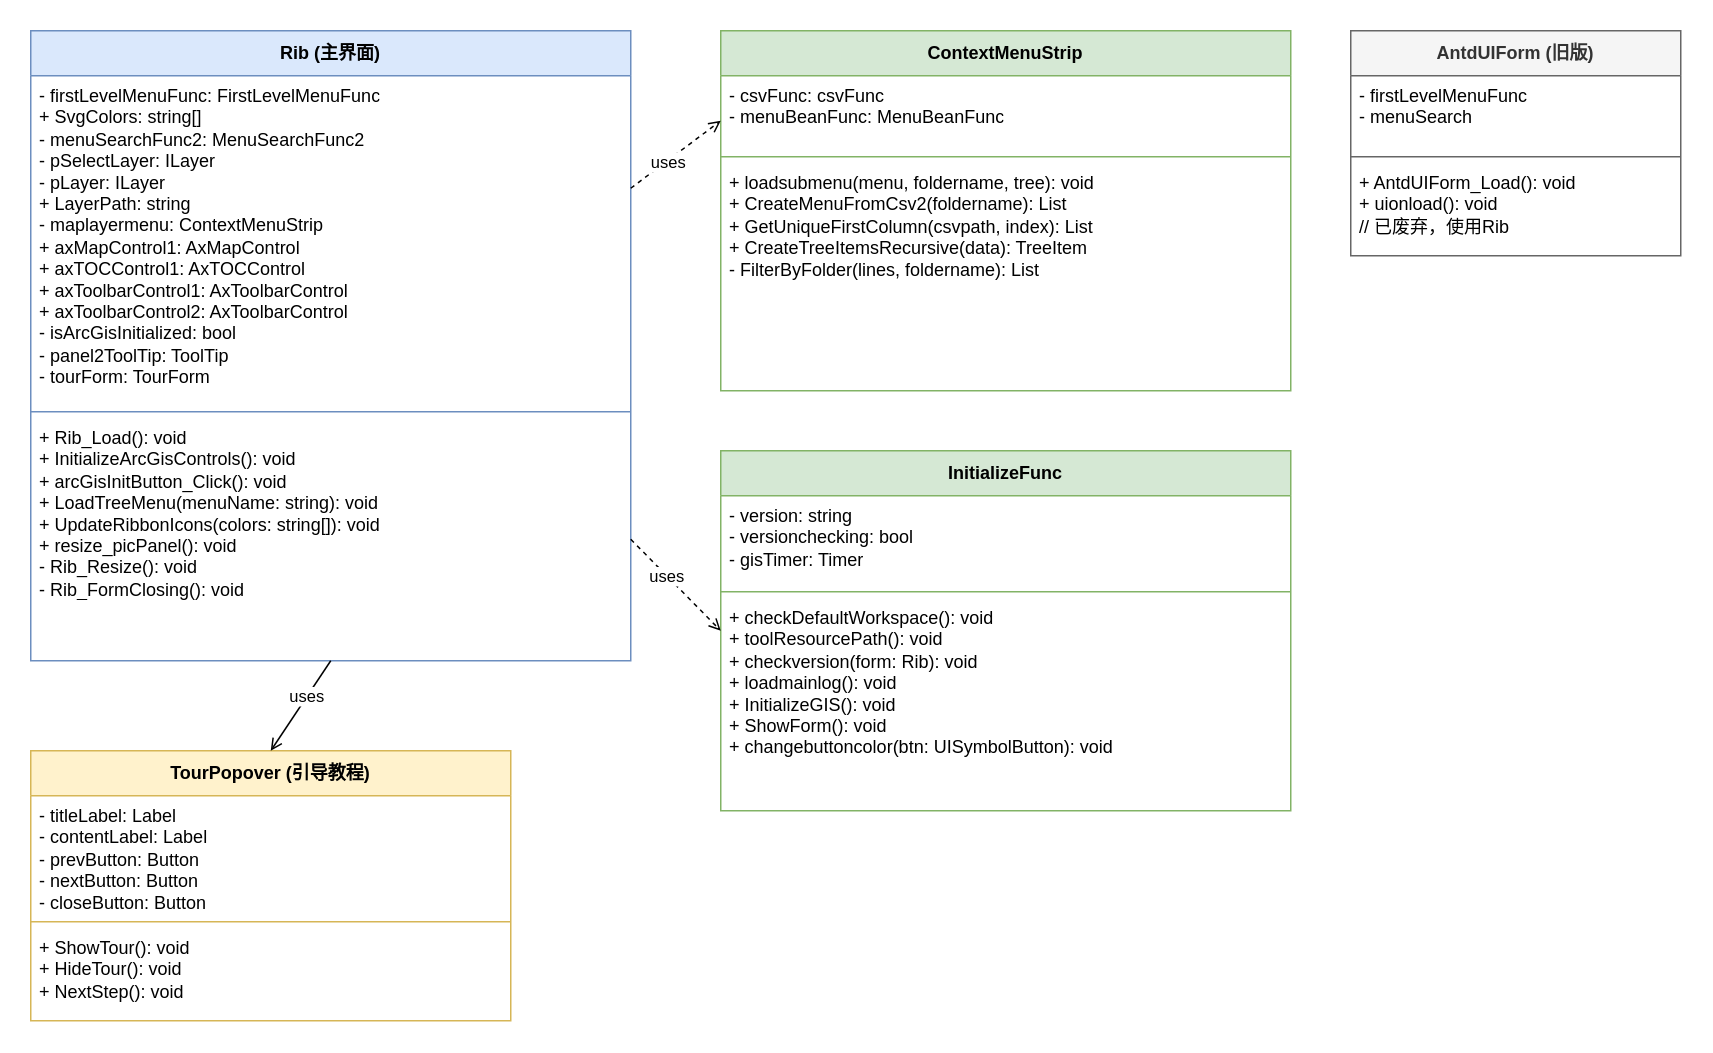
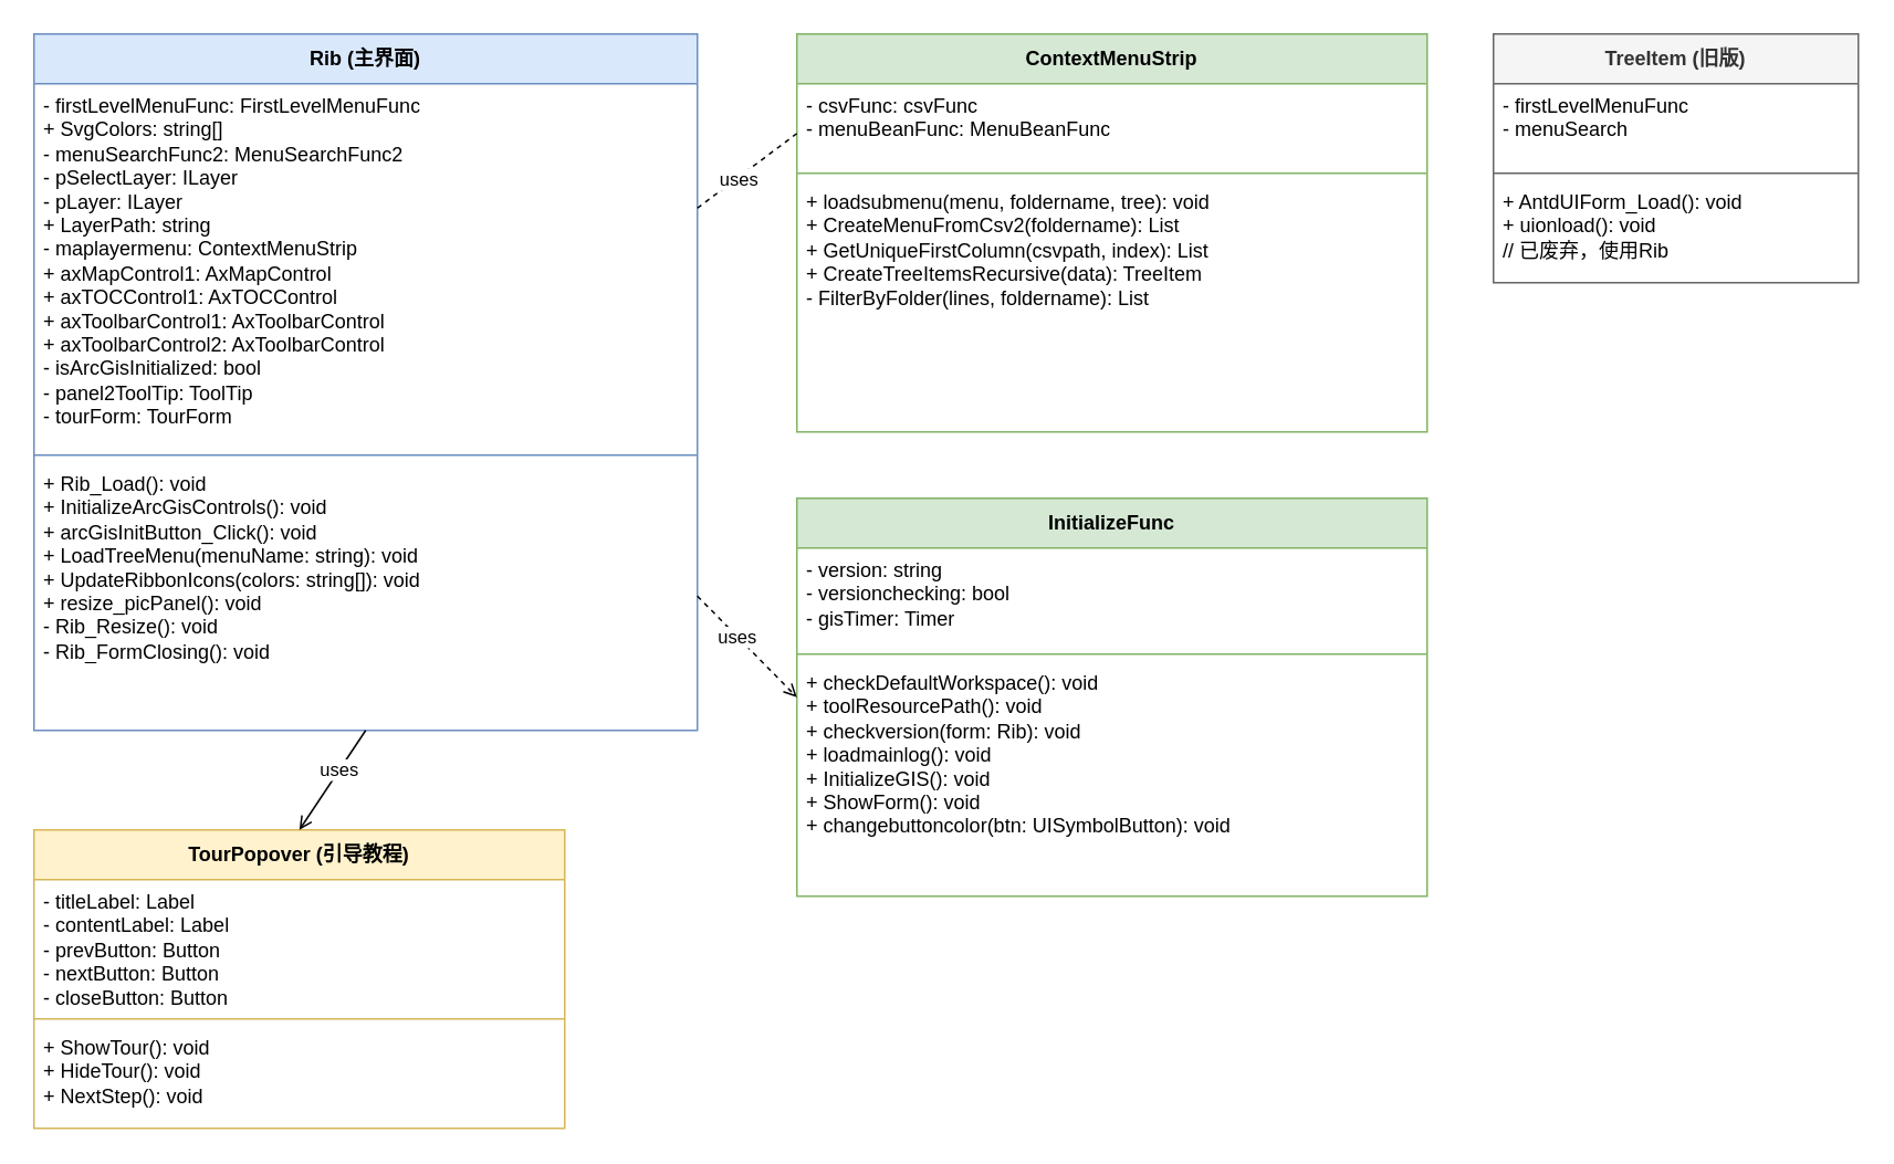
- <mxCell id="18" value="&lt;b&gt;AntdUIForm (旧版)&lt;/b&gt;" style="swimlane;fontStyle=0;childLayout=stackLayout;horizontal=1;startSize=30;horizontalStack=0;resizeParent=1;resizeParentMax=0;resizeLast=0;collapsible=1;marginBottom=0;whiteSpace=wrap;html=1;fillColor=#f5f5f5;strokeColor=#666666;fontColor=#333333;" vertex="1" parent="1"><mxGeometry x="900" y="20" width="220" height="150" as="geometry" /></mxCell>
+ <mxCell id="18" value="&lt;b&gt;TreeItem (旧版)&lt;/b&gt;" style="swimlane;fontStyle=0;childLayout=stackLayout;horizontal=1;startSize=30;horizontalStack=0;resizeParent=1;resizeParentMax=0;resizeLast=0;collapsible=1;marginBottom=0;whiteSpace=wrap;html=1;fillColor=#f5f5f5;strokeColor=#666666;fontColor=#333333;" vertex="1" parent="1"><mxGeometry x="900" y="20" width="220" height="150" as="geometry" /></mxCell>
- <mxCell id="22" value="" style="endArrow=open;endFill=0;dashed=1;html=1;rounded=0;exitX=1;exitY=0.25;exitDx=0;exitDy=0;entryX=0;entryY=0.25;entryDx=0;entryDy=0;" edge="1" parent="1" source="2" target="6"><mxGeometry width="50" height="50" relative="1" as="geometry"><mxPoint x="580" y="380" as="sourcePoint" /><mxPoint x="630" y="330" as="targetPoint" /></mxGeometry></mxCell>
+ <mxCell id="22" value="" style="endArrow=none;endFill=0;dashed=1;html=1;rounded=0;exitX=1;exitY=0.25;exitDx=0;exitDy=0;entryX=0;entryY=0.25;entryDx=0;entryDy=0;" edge="1" parent="1" source="2" target="6"><mxGeometry width="50" height="50" relative="1" as="geometry"><mxPoint x="580" y="380" as="sourcePoint" /><mxPoint x="630" y="330" as="targetPoint" /></mxGeometry></mxCell>
